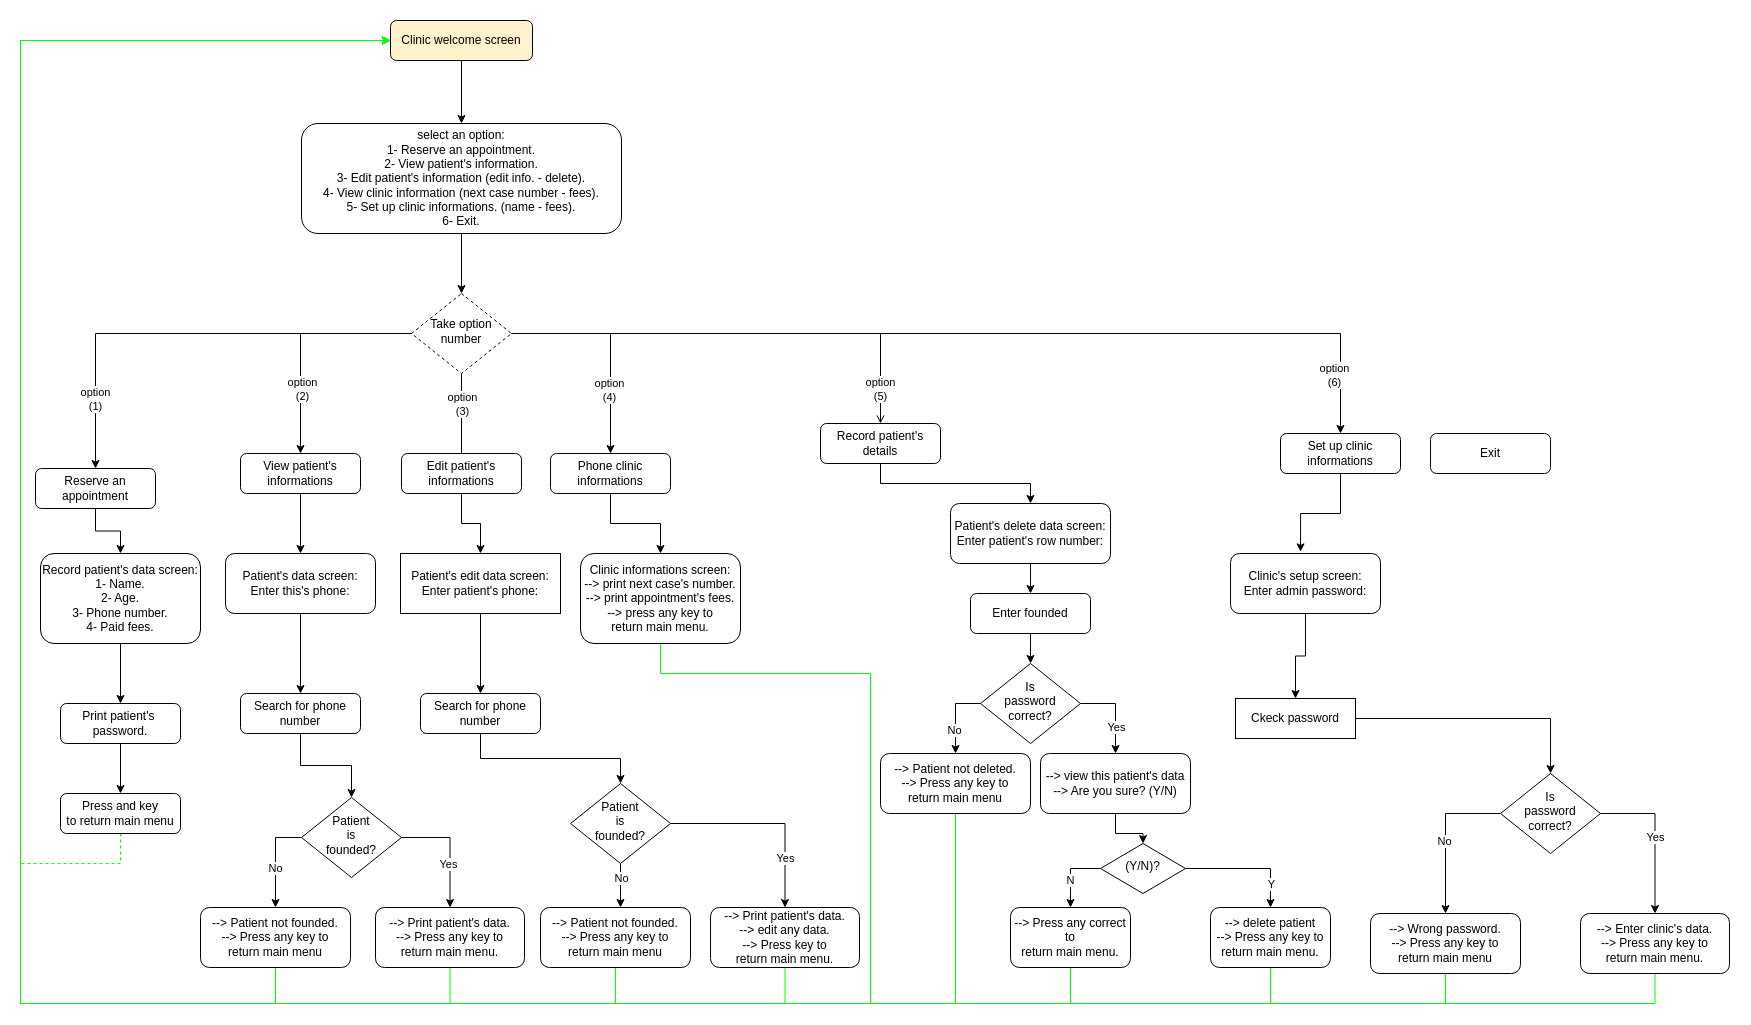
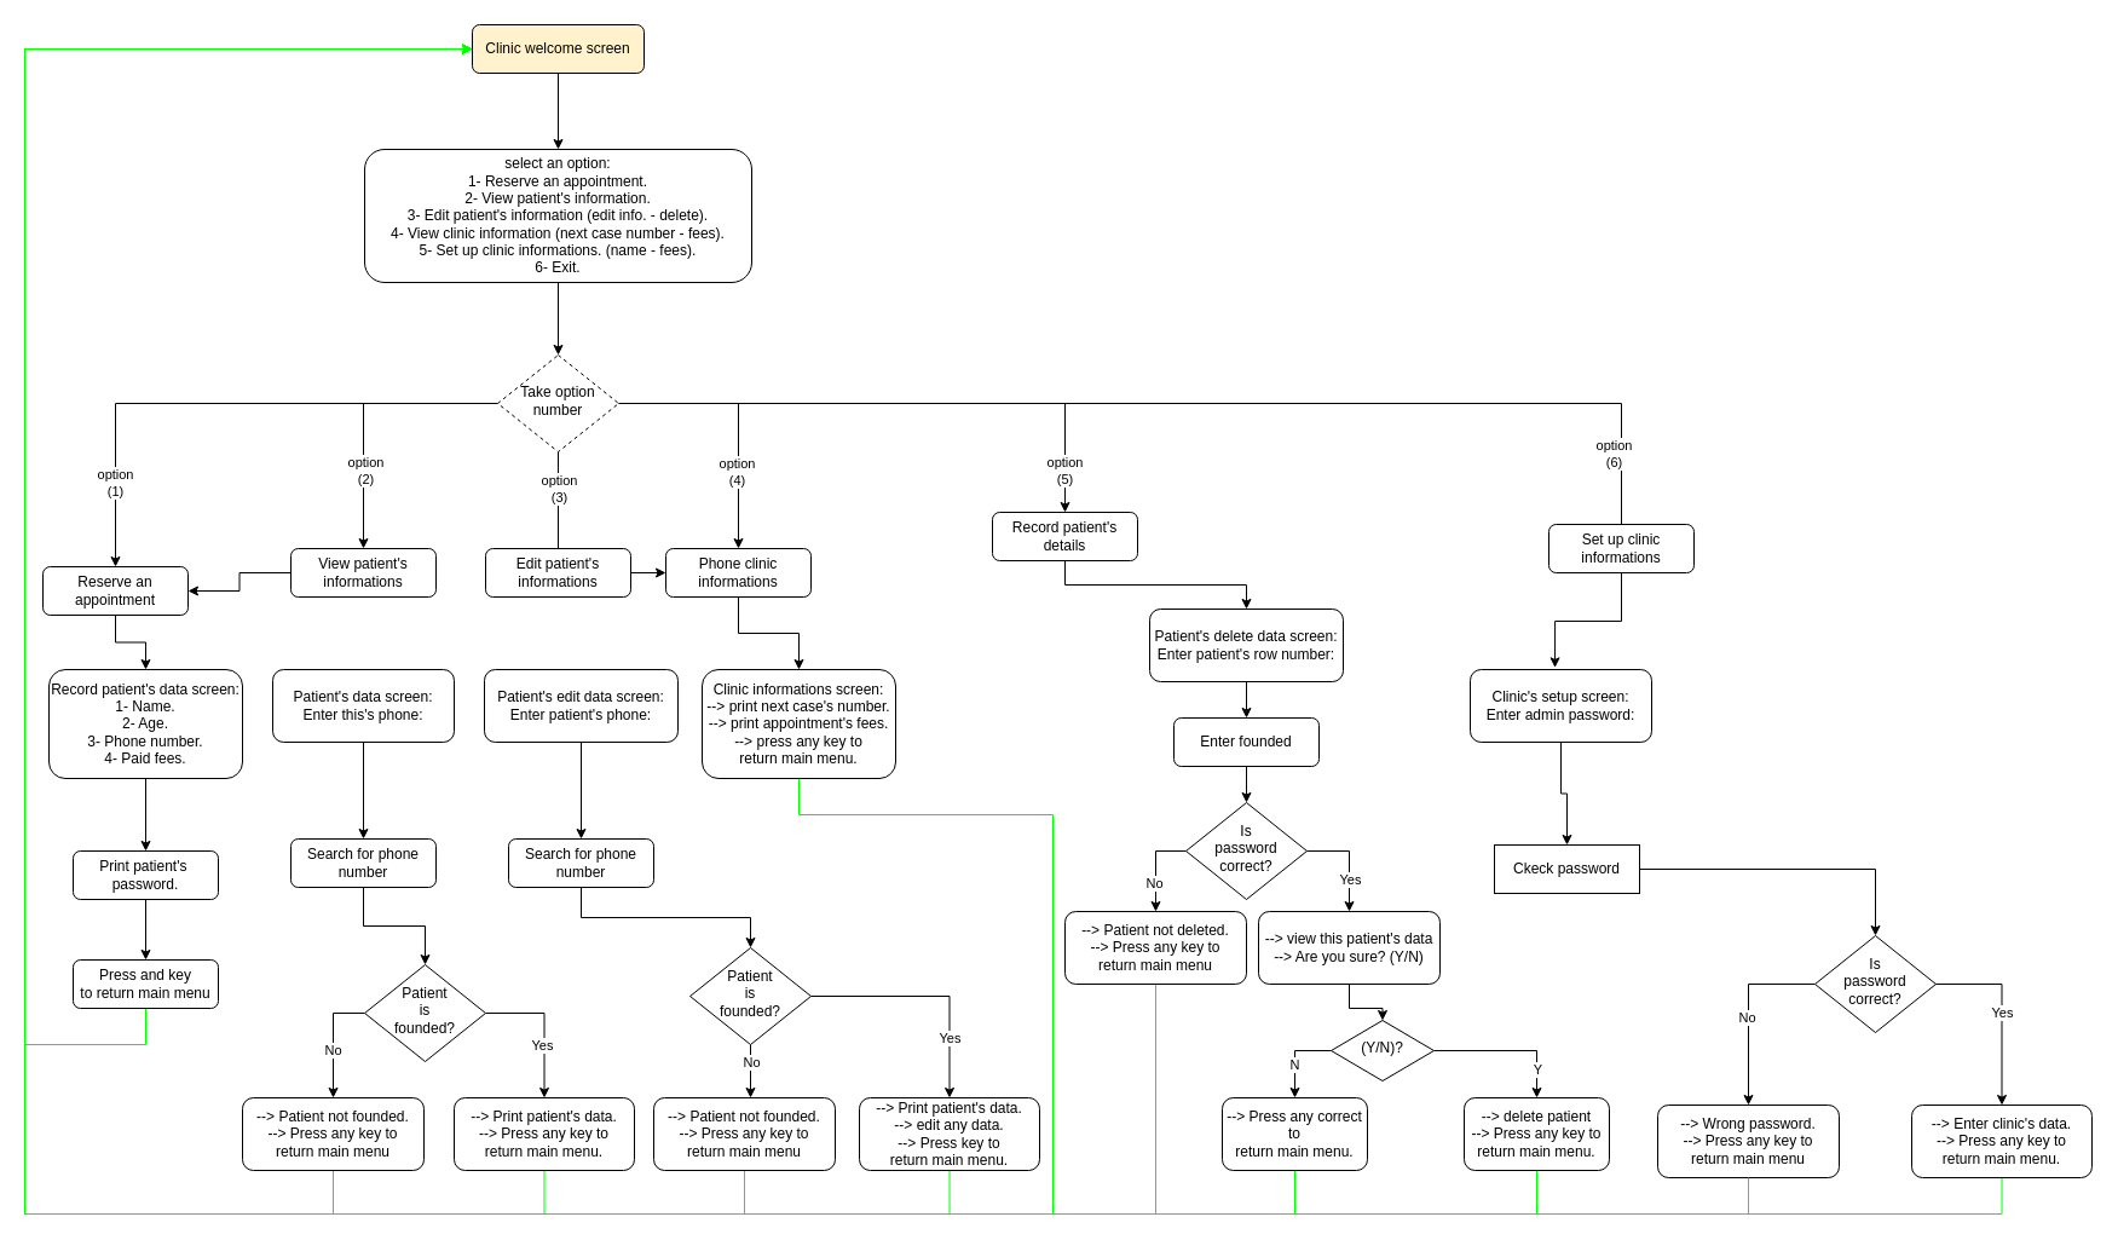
- <mxCell id="14" style="edgeStyle=orthogonalEdgeStyle;rounded=0;orthogonalLoop=1;jettySize=auto;html=1;endArrow=open;" parent="1" source="16" target="77" edge="1"><mxGeometry relative="1" as="geometry" /></mxCell>
+ <mxCell id="14" style="edgeStyle=orthogonalEdgeStyle;rounded=0;orthogonalLoop=1;jettySize=auto;html=1;" parent="1" source="16" target="77" edge="1"><mxGeometry relative="1" as="geometry" /></mxCell>
- <mxCell id="12" style="edgeStyle=orthogonalEdgeStyle;rounded=0;orthogonalLoop=1;jettySize=auto;html=1;entryX=0.5;entryY=0;entryDx=0;entryDy=0;" parent="1" source="16" target="31" edge="1"><mxGeometry relative="1" as="geometry" /></mxCell>
+ <mxCell id="12" style="edgeStyle=orthogonalEdgeStyle;rounded=0;orthogonalLoop=1;jettySize=auto;html=1;entryX=0.5;entryY=0;entryDx=0;entryDy=0;endArrow=none;" parent="1" source="16" target="31" edge="1"><mxGeometry relative="1" as="geometry" /></mxCell>
- <mxCell id="34" value="Exit" style="rounded=1;whiteSpace=wrap;html=1;fontSize=12;glass=0;strokeWidth=1;shadow=0;" parent="1" vertex="1"><mxGeometry x="1430" y="433" width="120" height="40" as="geometry" /></mxCell>
- <mxCell id="26" style="edgeStyle=orthogonalEdgeStyle;rounded=0;orthogonalLoop=1;jettySize=auto;html=1;entryX=0.5;entryY=0;entryDx=0;entryDy=0;strokeColor=#000000;" parent="1" source="27" target="42" edge="1"><mxGeometry relative="1" as="geometry" /></mxCell>
+ <mxCell id="26" style="edgeStyle=orthogonalEdgeStyle;rounded=0;orthogonalLoop=1;jettySize=auto;html=1;strokeColor=#000000;" parent="1" source="27" target="25" edge="1"><mxGeometry relative="1" as="geometry" /></mxCell>
- <mxCell id="17" style="edgeStyle=orthogonalEdgeStyle;rounded=0;orthogonalLoop=1;jettySize=auto;html=1;entryX=0.5;entryY=0;entryDx=0;entryDy=0;strokeColor=#000000;" parent="1" source="18" target="50" edge="1"><mxGeometry relative="1" as="geometry" /></mxCell>
+ <mxCell id="17" style="edgeStyle=orthogonalEdgeStyle;rounded=0;orthogonalLoop=1;jettySize=auto;html=1;strokeColor=#000000;" parent="1" source="18" target="33" edge="1"><mxGeometry relative="1" as="geometry" /></mxCell>
- <mxCell id="50" value="Patient's edit data screen:&lt;br&gt;Enter patient's phone:" style="whiteSpace=wrap;html=1;fontSize=12;glass=0;strokeWidth=1;shadow=0;rounded=0;" parent="1" vertex="1"><mxGeometry x="400" y="553" width="160" height="60" as="geometry" /></mxCell>
+ <mxCell id="50" value="Patient's edit data screen:&lt;br&gt;Enter patient's phone:" style="rounded=1;whiteSpace=wrap;html=1;fontSize=12;glass=0;strokeWidth=1;shadow=0;" parent="1" vertex="1"><mxGeometry x="400" y="553" width="160" height="60" as="geometry" /></mxCell>
- <mxCell id="65" value="Clinic's setup screen:&lt;br&gt;Enter admin password:" style="rounded=1;whiteSpace=wrap;html=1;fontSize=12;glass=0;strokeWidth=1;shadow=0;" parent="1" vertex="1"><mxGeometry x="1230" y="553" width="150" height="60" as="geometry" /></mxCell>
+ <mxCell id="65" value="Clinic's setup screen:&lt;br&gt;Enter admin password:" style="rounded=1;whiteSpace=wrap;html=1;fontSize=12;glass=0;strokeWidth=1;shadow=0;" parent="1" vertex="1"><mxGeometry x="1215" y="553" width="150" height="60" as="geometry" /></mxCell>
- <mxCell id="39" style="edgeStyle=orthogonalEdgeStyle;rounded=0;orthogonalLoop=1;jettySize=auto;html=1;entryX=0;entryY=0.5;entryDx=0;entryDy=0;exitX=0.5;exitY=1;exitDx=0;exitDy=0;strokeColor=#00FF00;dashed=1;" parent="1" source="40" target="3" edge="1"><mxGeometry relative="1" as="geometry"><Array as="points"><mxPoint x="120" y="863" /><mxPoint x="20" y="863" /><mxPoint x="20" y="40" /></Array></mxGeometry></mxCell>
+ <mxCell id="39" style="edgeStyle=orthogonalEdgeStyle;rounded=0;orthogonalLoop=1;jettySize=auto;html=1;entryX=0;entryY=0.5;entryDx=0;entryDy=0;exitX=0.5;exitY=1;exitDx=0;exitDy=0;strokeColor=#00FF00;" parent="1" source="40" target="3" edge="1"><mxGeometry relative="1" as="geometry"><Array as="points"><mxPoint x="120" y="863" /><mxPoint x="20" y="863" /><mxPoint x="20" y="40" /></Array></mxGeometry></mxCell>
